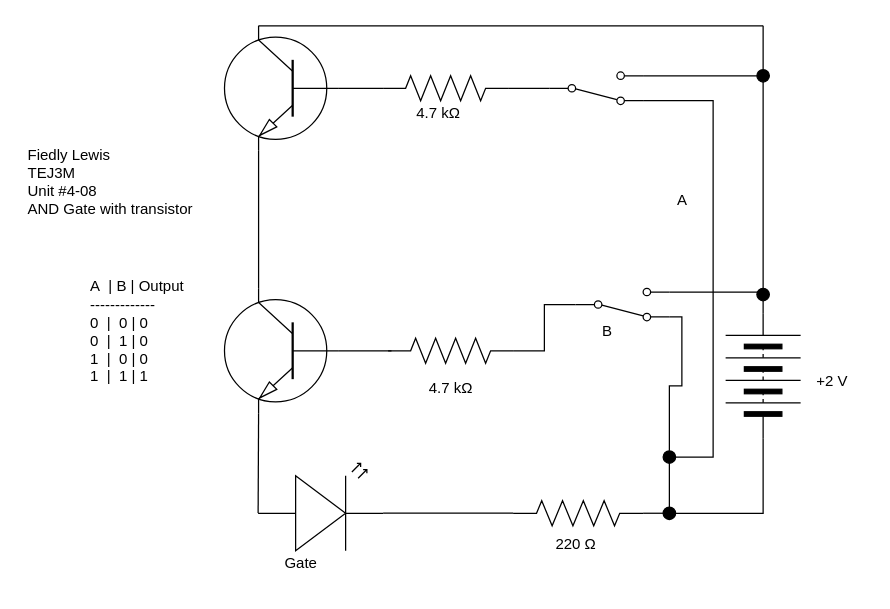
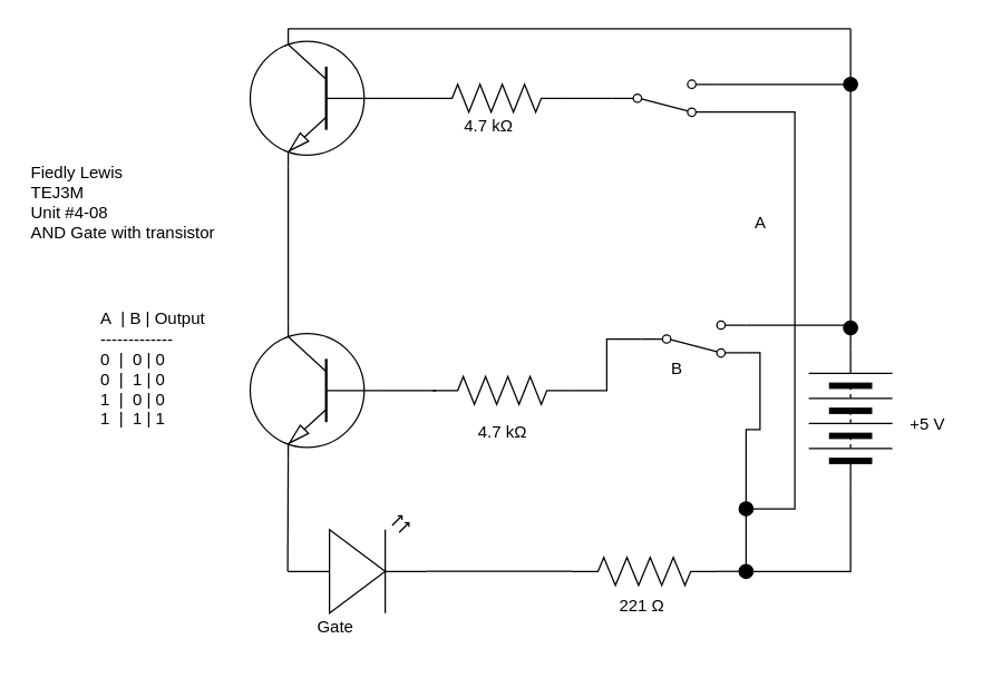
- <mxCell id="3" value="+2 V" style="text;html=1;align=center;verticalAlign=middle;resizable=0;points=[];autosize=1;strokeColor=none;fillColor=none;" parent="1" vertex="1"><mxGeometry x="640" y="290" width="50" height="30" as="geometry" /></mxCell>
+ <mxCell id="3" value="+5 V" style="text;html=1;align=center;verticalAlign=middle;resizable=0;points=[];autosize=1;strokeColor=none;fillColor=none;" parent="1" vertex="1"><mxGeometry x="640" y="290" width="50" height="30" as="geometry" /></mxCell>
- <mxCell id="4" value="220 Ω" style="text;html=1;align=center;verticalAlign=middle;resizable=0;points=[];autosize=1;strokeColor=none;fillColor=none;" parent="1" vertex="1"><mxGeometry x="430" y="420" width="60" height="30" as="geometry" /></mxCell>
+ <mxCell id="4" value="221 Ω" style="text;html=1;align=center;verticalAlign=middle;resizable=0;points=[];autosize=1;strokeColor=none;fillColor=none;" parent="1" vertex="1"><mxGeometry x="430" y="420" width="60" height="30" as="geometry" /></mxCell>
